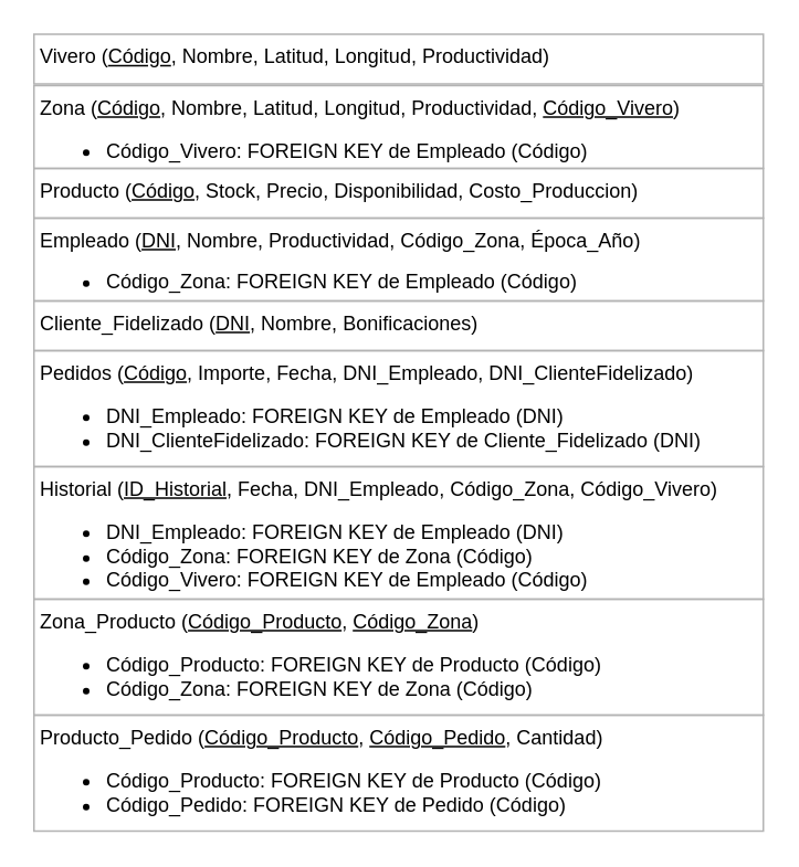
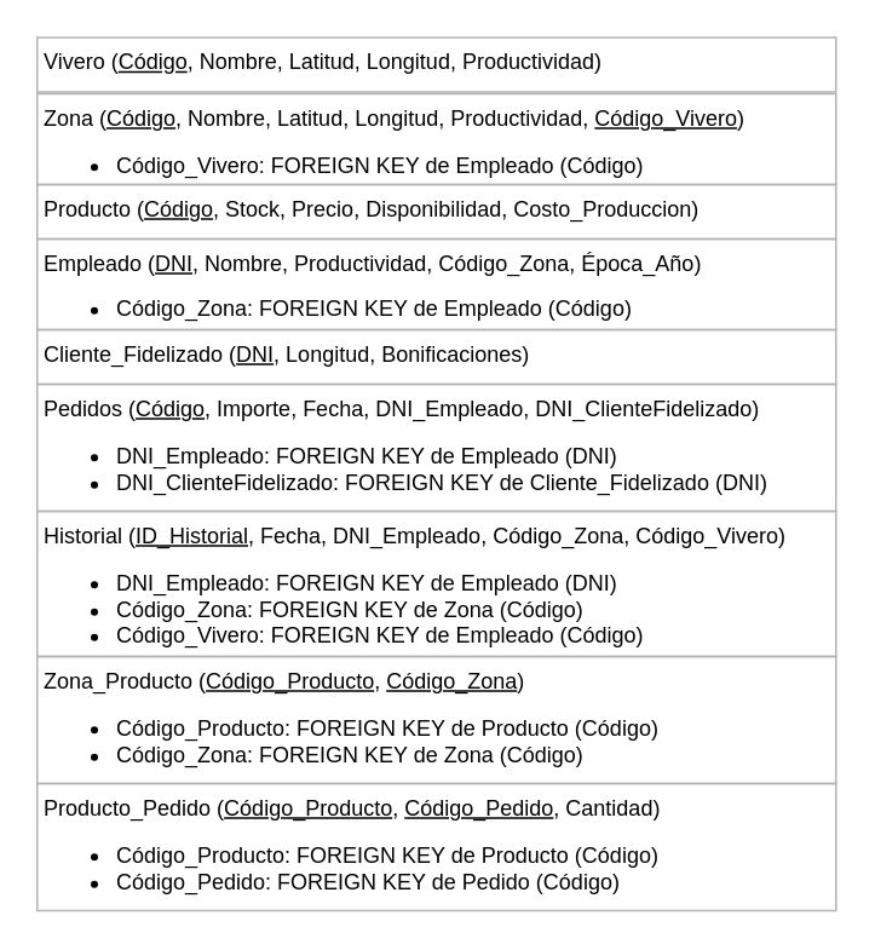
- <mxCell id="8" value="Cliente_Fidelizado (&lt;u style=&quot;font-size: 12px;&quot;&gt;DNI&lt;/u&gt;, Nombre, Bonificaciones)" style="text;html=1;align=left;verticalAlign=top;whiteSpace=wrap;rounded=0;textDirection=ltr;labelPosition=center;verticalLabelPosition=middle;strokeColor=#B3B3B3;spacingLeft=2;fontSize=12;" vertex="1" parent="1"><mxGeometry x="20" y="181" width="440" height="30" as="geometry" /></mxCell>
+ <mxCell id="8" value="Cliente_Fidelizado (&lt;u style=&quot;font-size: 12px;&quot;&gt;DNI&lt;/u&gt;, Longitud, Bonificaciones)" style="text;html=1;align=left;verticalAlign=top;whiteSpace=wrap;rounded=0;textDirection=ltr;labelPosition=center;verticalLabelPosition=middle;strokeColor=#B3B3B3;spacingLeft=2;fontSize=12;" vertex="1" parent="1"><mxGeometry x="20" y="181" width="440" height="30" as="geometry" /></mxCell>
